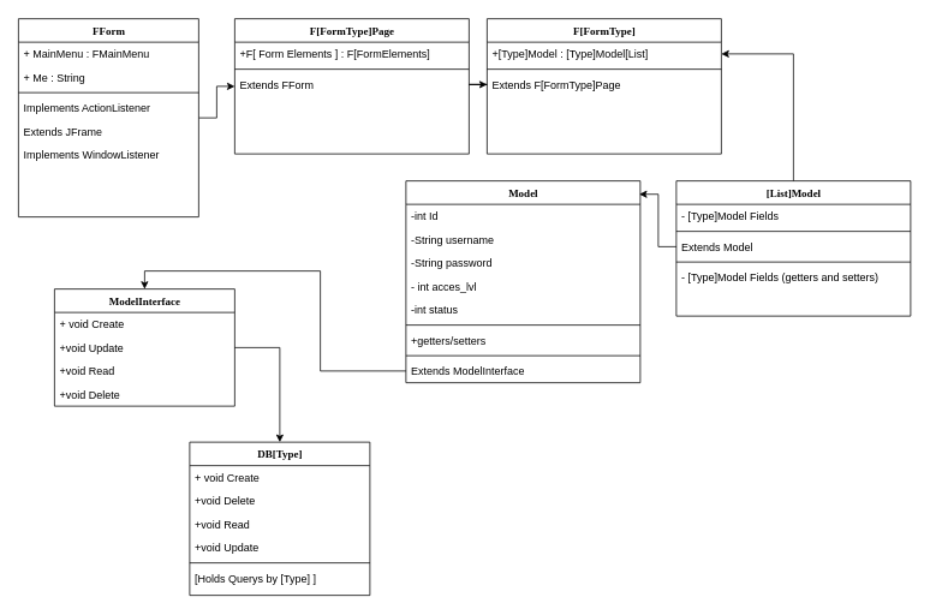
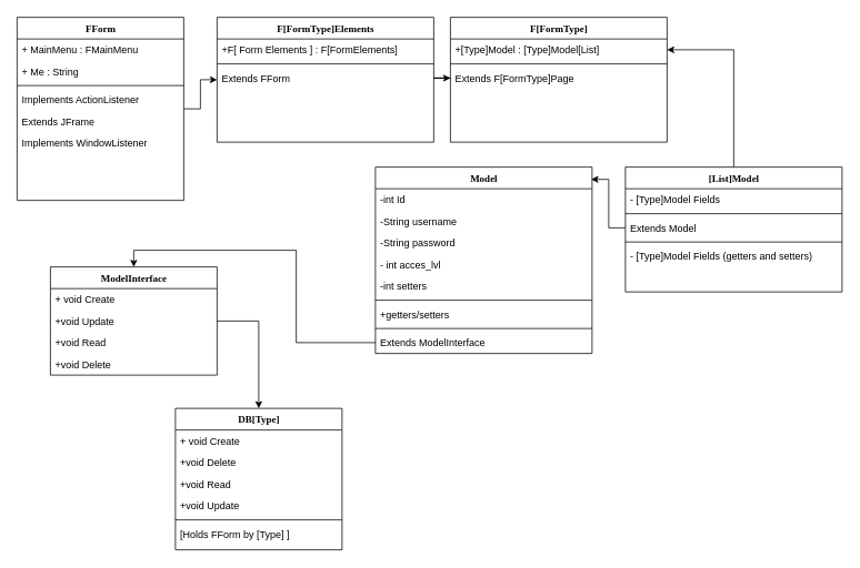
- <mxCell id="10" value="F[FormType]Page" style="swimlane;html=1;fontStyle=1;align=center;verticalAlign=top;childLayout=stackLayout;horizontal=1;startSize=26;horizontalStack=0;resizeParent=1;resizeLast=0;collapsible=1;marginBottom=0;swimlaneFillColor=#ffffff;rounded=0;shadow=0;comic=0;labelBackgroundColor=none;strokeWidth=1;fillColor=none;fontFamily=Verdana;fontSize=12" vertex="1" parent="1"><mxGeometry x="260" y="20" width="260" height="150" as="geometry" /></mxCell>
+ <mxCell id="10" value="F[FormType]Elements" style="swimlane;html=1;fontStyle=1;align=center;verticalAlign=top;childLayout=stackLayout;horizontal=1;startSize=26;horizontalStack=0;resizeParent=1;resizeLast=0;collapsible=1;marginBottom=0;swimlaneFillColor=#ffffff;rounded=0;shadow=0;comic=0;labelBackgroundColor=none;strokeWidth=1;fillColor=none;fontFamily=Verdana;fontSize=12" vertex="1" parent="1"><mxGeometry x="260" y="20" width="260" height="150" as="geometry" /></mxCell>
- <mxCell id="32" value="-int status" style="text;html=1;strokeColor=none;fillColor=none;align=left;verticalAlign=top;spacingLeft=4;spacingRight=4;whiteSpace=wrap;overflow=hidden;rotatable=0;points=[[0,0.5],[1,0.5]];portConstraint=eastwest;" vertex="1" parent="27"><mxGeometry y="130" width="260" height="26" as="geometry" /></mxCell>
+ <mxCell id="32" value="-int setters" style="text;html=1;strokeColor=none;fillColor=none;align=left;verticalAlign=top;spacingLeft=4;spacingRight=4;whiteSpace=wrap;overflow=hidden;rotatable=0;points=[[0,0.5],[1,0.5]];portConstraint=eastwest;" vertex="1" parent="27"><mxGeometry y="130" width="260" height="26" as="geometry" /></mxCell>
- <mxCell id="49" value="[Holds Querys by [Type] ]" style="text;html=1;strokeColor=none;fillColor=none;align=left;verticalAlign=top;spacingLeft=4;spacingRight=4;whiteSpace=wrap;overflow=hidden;rotatable=0;points=[[0,0.5],[1,0.5]];portConstraint=eastwest;" vertex="1" parent="43"><mxGeometry y="138" width="200" height="26" as="geometry" /></mxCell>
+ <mxCell id="49" value="[Holds FForm by [Type] ]" style="text;html=1;strokeColor=none;fillColor=none;align=left;verticalAlign=top;spacingLeft=4;spacingRight=4;whiteSpace=wrap;overflow=hidden;rotatable=0;points=[[0,0.5],[1,0.5]];portConstraint=eastwest;" vertex="1" parent="43"><mxGeometry y="138" width="200" height="26" as="geometry" /></mxCell>
